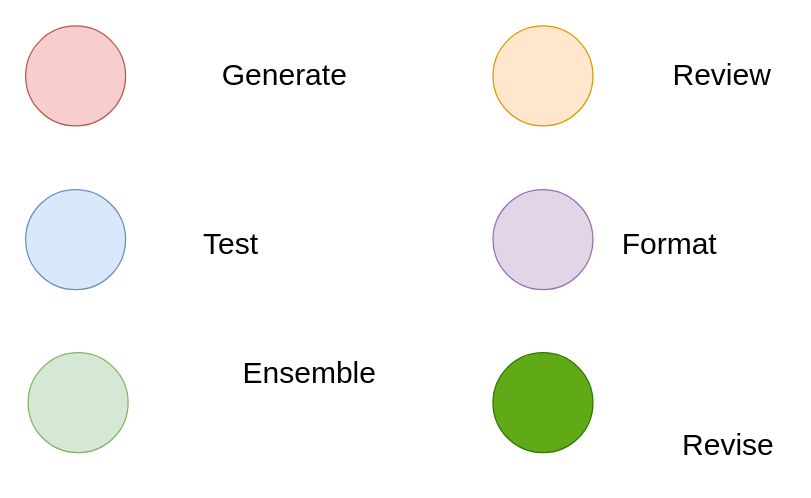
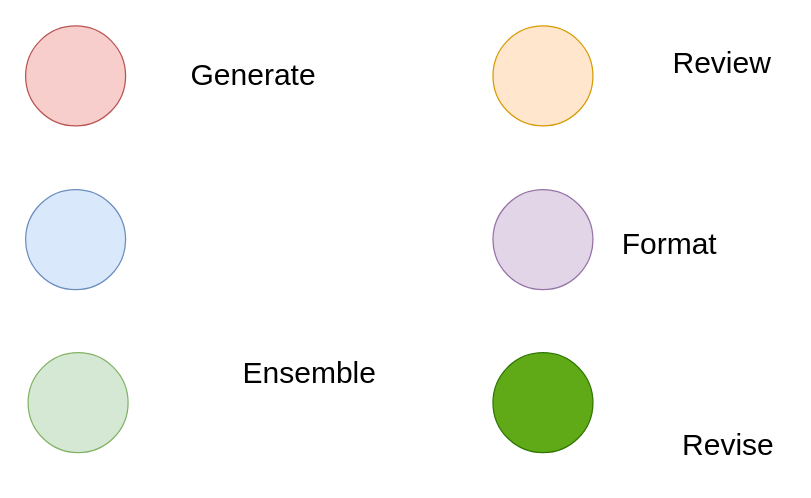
- <mxCell id="3" value="Generate" style="text;html=1;align=center;verticalAlign=middle;resizable=0;points=[];autosize=1;strokeColor=none;fillColor=none;fontSize=24;" vertex="1" parent="1"><mxGeometry x="168" y="39.5" width="118" height="41" as="geometry" /></mxCell>
+ <mxCell id="3" value="Generate" style="text;html=1;align=center;verticalAlign=middle;resizable=0;points=[];autosize=1;strokeColor=none;fillColor=none;fontSize=24;" vertex="1" parent="1"><mxGeometry x="143" y="39.5" width="118" height="41" as="geometry" /></mxCell>
- <mxCell id="6" value="Review" style="text;html=1;align=center;verticalAlign=middle;resizable=0;points=[];autosize=1;strokeColor=none;fillColor=none;fontSize=24;" vertex="1" parent="1"><mxGeometry x="528" y="39.5" width="97" height="41" as="geometry" /></mxCell>
+ <mxCell id="6" value="Review" style="text;html=1;align=center;verticalAlign=middle;resizable=0;points=[];autosize=1;strokeColor=none;fillColor=none;fontSize=24;" vertex="1" parent="1"><mxGeometry x="528" y="29.5" width="97" height="41" as="geometry" /></mxCell>
- <mxCell id="4" value="Test" style="text;html=1;align=center;verticalAlign=middle;resizable=0;points=[];autosize=1;strokeColor=none;fillColor=none;fontSize=24;" vertex="1" parent="1"><mxGeometry x="153" y="174" width="62" height="41" as="geometry" /></mxCell>
